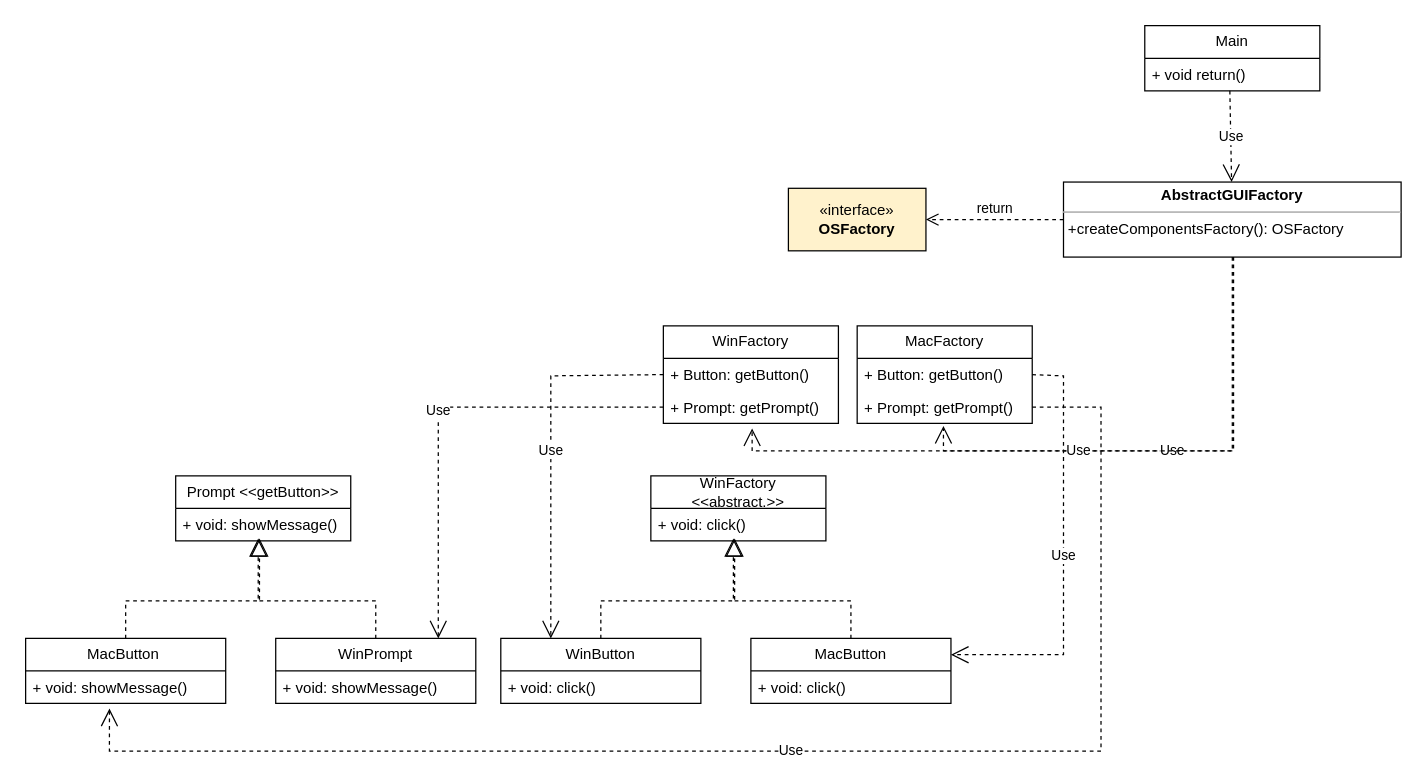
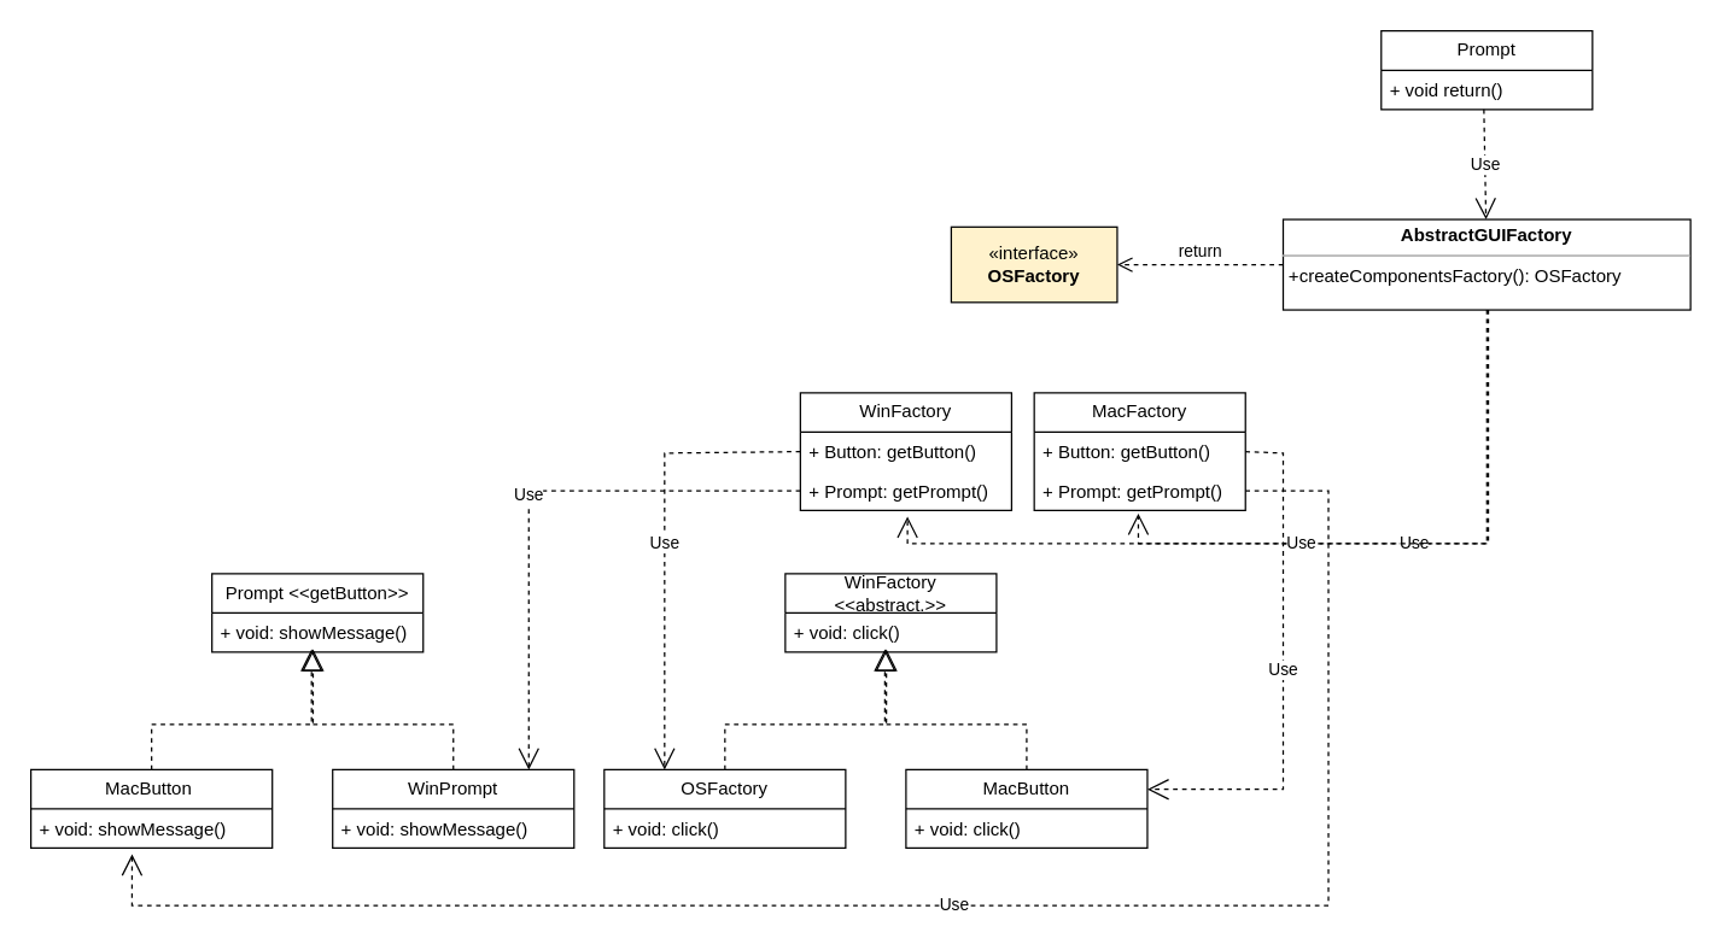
- <mxCell id="19" value="Main" style="swimlane;fontStyle=0;childLayout=stackLayout;horizontal=1;startSize=26;fillColor=none;horizontalStack=0;resizeParent=1;resizeParentMax=0;resizeLast=0;collapsible=1;marginBottom=0;whiteSpace=wrap;html=1;" vertex="1" parent="1"><mxGeometry x="915" y="20" width="140" height="52" as="geometry" /></mxCell>
+ <mxCell id="19" value="Prompt" style="swimlane;fontStyle=0;childLayout=stackLayout;horizontal=1;startSize=26;fillColor=none;horizontalStack=0;resizeParent=1;resizeParentMax=0;resizeLast=0;collapsible=1;marginBottom=0;whiteSpace=wrap;html=1;" vertex="1" parent="1"><mxGeometry x="915" y="20" width="140" height="52" as="geometry" /></mxCell>
- <mxCell id="13" value="WinButton" style="swimlane;fontStyle=0;childLayout=stackLayout;horizontal=1;startSize=26;fillColor=none;horizontalStack=0;resizeParent=1;resizeParentMax=0;resizeLast=0;collapsible=1;marginBottom=0;whiteSpace=wrap;html=1;" vertex="1" parent="1"><mxGeometry x="400" y="510" width="160" height="52" as="geometry" /></mxCell>
+ <mxCell id="13" value="OSFactory" style="swimlane;fontStyle=0;childLayout=stackLayout;horizontal=1;startSize=26;fillColor=none;horizontalStack=0;resizeParent=1;resizeParentMax=0;resizeLast=0;collapsible=1;marginBottom=0;whiteSpace=wrap;html=1;" vertex="1" parent="1"><mxGeometry x="400" y="510" width="160" height="52" as="geometry" /></mxCell>
